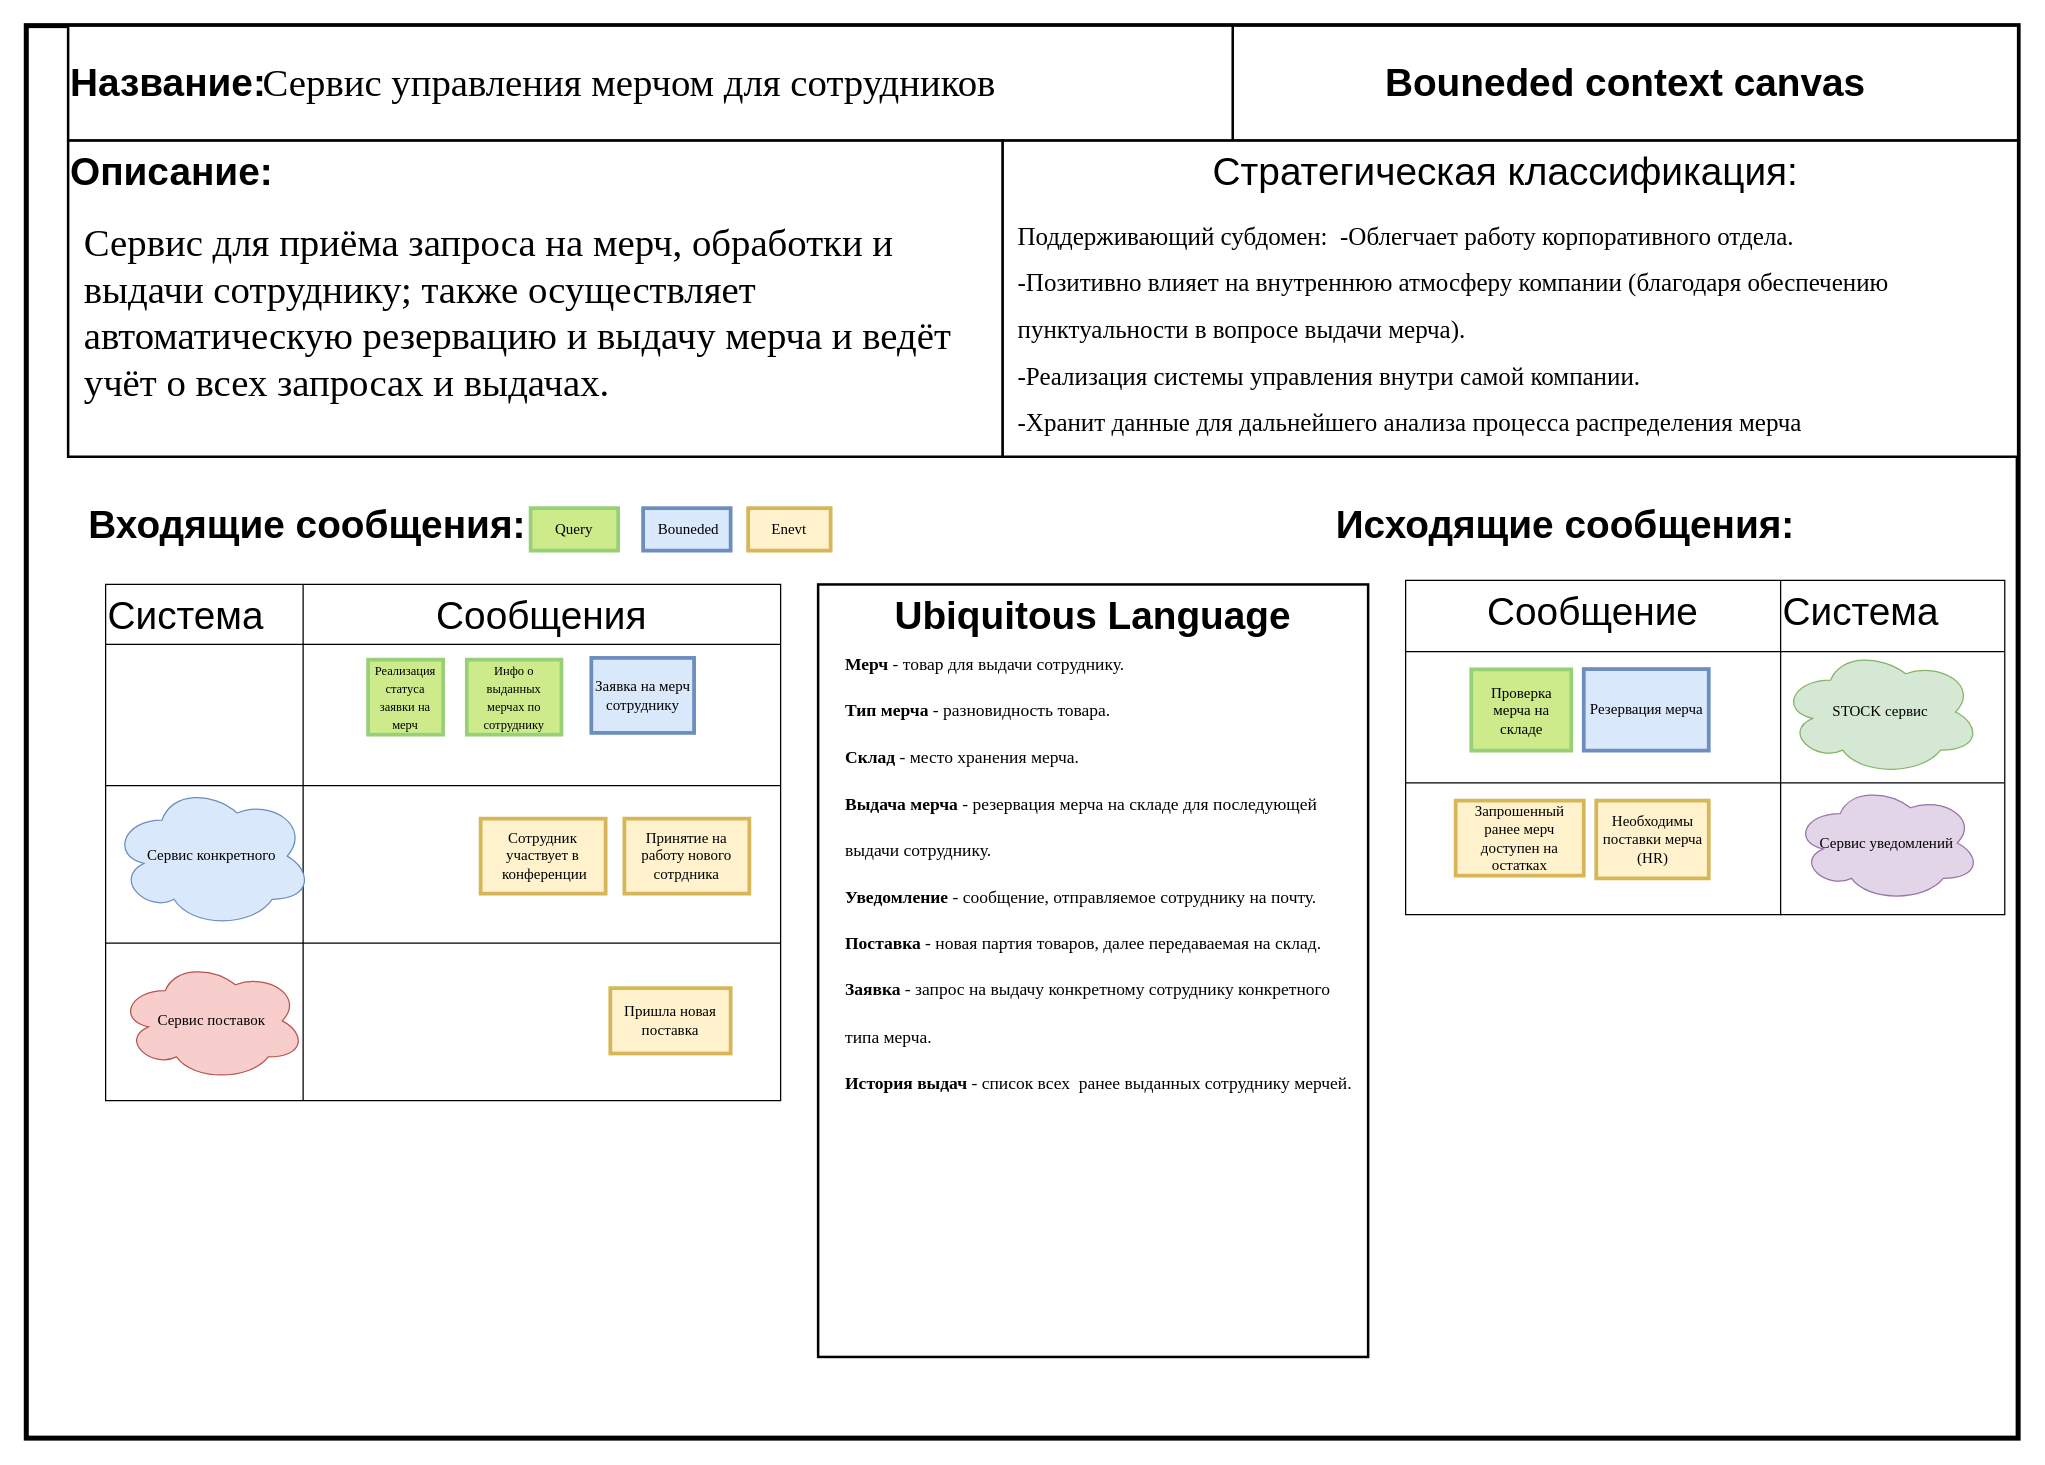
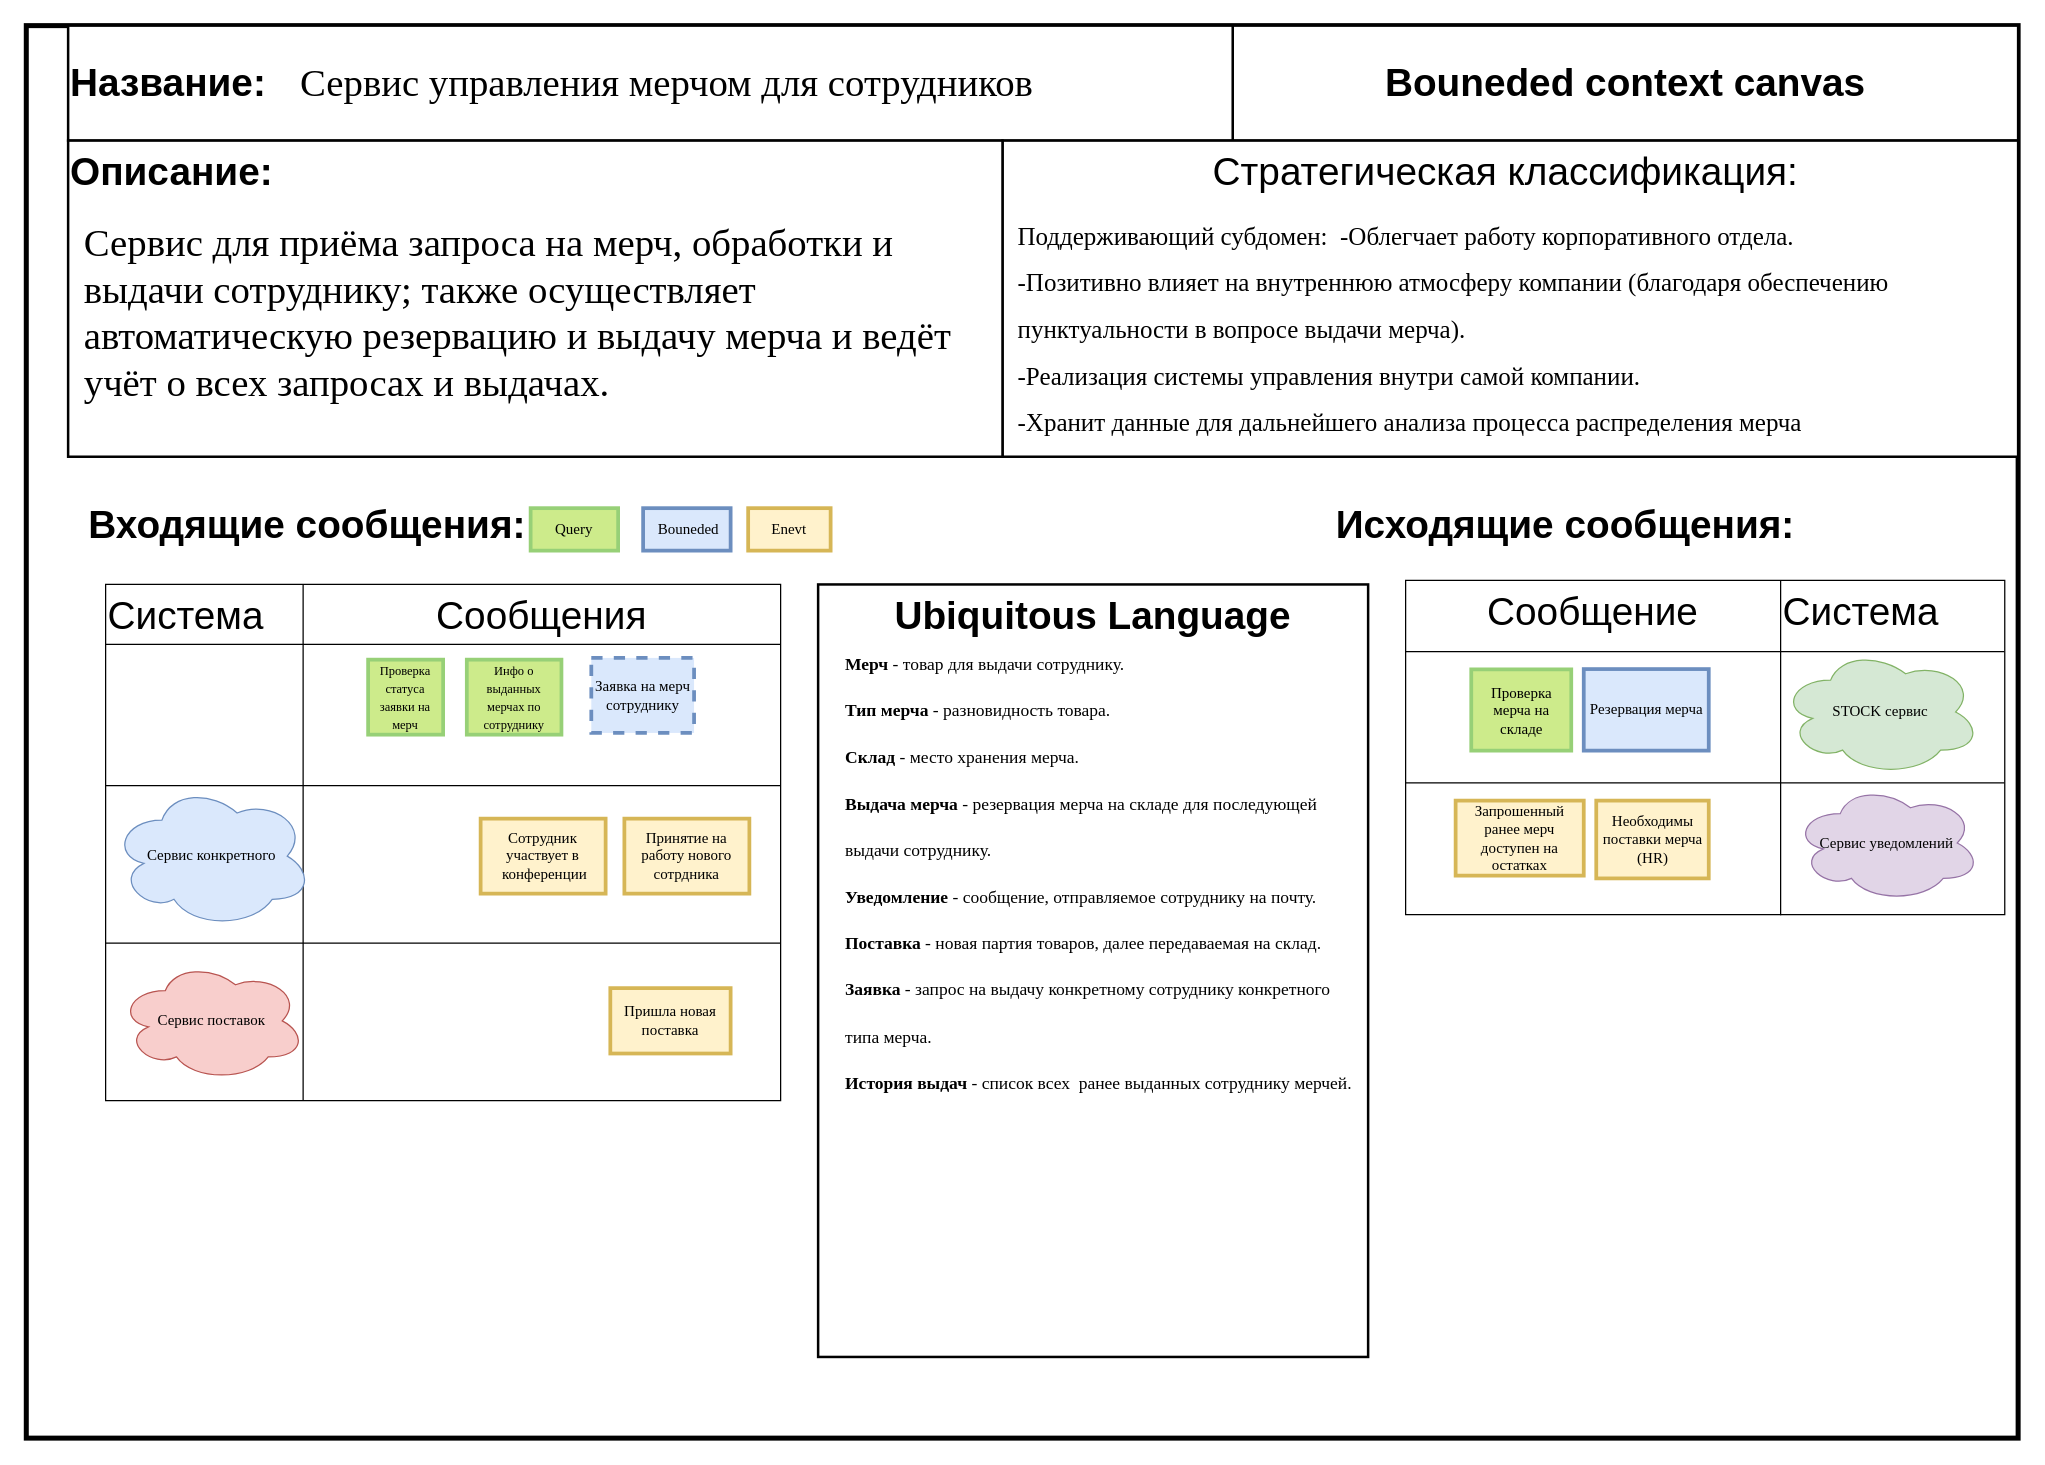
- <mxCell id="54" value="&lt;font face=&quot;Comic Sans MS&quot;&gt;Сервис управления мерчом для сотрудников&lt;/font&gt;" style="text;html=1;strokeColor=none;fillColor=none;align=left;verticalAlign=middle;whiteSpace=wrap;rounded=0;shadow=0;fontSize=31;" parent="52" vertex="1"><mxGeometry x="154.167" y="11.496" width="725.833" height="68.977" as="geometry" /></mxCell>
+ <mxCell id="54" value="&lt;font face=&quot;Comic Sans MS&quot;&gt;Сервис управления мерчом для сотрудников&lt;/font&gt;" style="text;html=1;strokeColor=none;fillColor=none;align=left;verticalAlign=middle;whiteSpace=wrap;rounded=0;shadow=0;fontSize=31;" parent="52" vertex="1"><mxGeometry x="184.167" y="11.496" width="725.833" height="68.977" as="geometry" /></mxCell>
- <mxCell id="35" value="Заявка на мерч сотруднику" style="rounded=0;whiteSpace=wrap;html=1;glass=0;labelBackgroundColor=none;fontFamily=Comic Sans MS;strokeColor=#6c8ebf;strokeWidth=3;fillColor=#dae8fc;" vertex="1" parent="3"><mxGeometry x="398.54" y="505.83" width="82.22" height="60" as="geometry" /></mxCell>
+ <mxCell id="35" value="Заявка на мерч сотруднику" style="rounded=0;whiteSpace=wrap;html=1;glass=0;labelBackgroundColor=none;fontFamily=Comic Sans MS;strokeColor=#6c8ebf;strokeWidth=3;fillColor=#dae8fc;dashed=1;" vertex="1" parent="3"><mxGeometry x="398.54" y="505.83" width="82.22" height="60" as="geometry" /></mxCell>
- <mxCell id="47" value="&lt;font style=&quot;font-size: 10px&quot;&gt;Реализация статуса заявки на мерч&lt;/font&gt;" style="rounded=0;whiteSpace=wrap;html=1;labelBackgroundColor=none;fontFamily=Comic Sans MS;strokeWidth=3;fillColor=#cdeb8b;strokeColor=#97D077;glass=0;" vertex="1" parent="3"><mxGeometry x="220.0" y="507.22" width="60" height="60" as="geometry" /></mxCell>
+ <mxCell id="47" value="&lt;font style=&quot;font-size: 10px&quot;&gt;Проверка статуса заявки на мерч&lt;/font&gt;" style="rounded=0;whiteSpace=wrap;html=1;labelBackgroundColor=none;fontFamily=Comic Sans MS;strokeWidth=3;fillColor=#cdeb8b;strokeColor=#97D077;glass=0;" vertex="1" parent="3"><mxGeometry x="220.0" y="507.22" width="60" height="60" as="geometry" /></mxCell>
